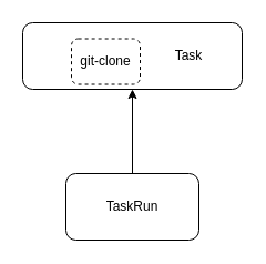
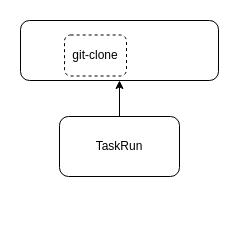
- <mxCell id="3" value="Task" style="text;html=1;align=center;verticalAlign=middle;whiteSpace=wrap;rounded=0;" vertex="1" parent="1"><mxGeometry x="140" y="35" width="60" height="30" as="geometry" /></mxCell>
- <mxCell id="6" value="TaskRun" style="rounded=1;whiteSpace=wrap;html=1;fillColor=none;" vertex="1" parent="1"><mxGeometry x="59" y="156" width="120" height="60" as="geometry" /></mxCell>
+ <mxCell id="6" value="TaskRun" style="rounded=1;whiteSpace=wrap;html=1;fillColor=none;" vertex="1" parent="1"><mxGeometry x="59" y="116" width="120" height="60" as="geometry" /></mxCell>
